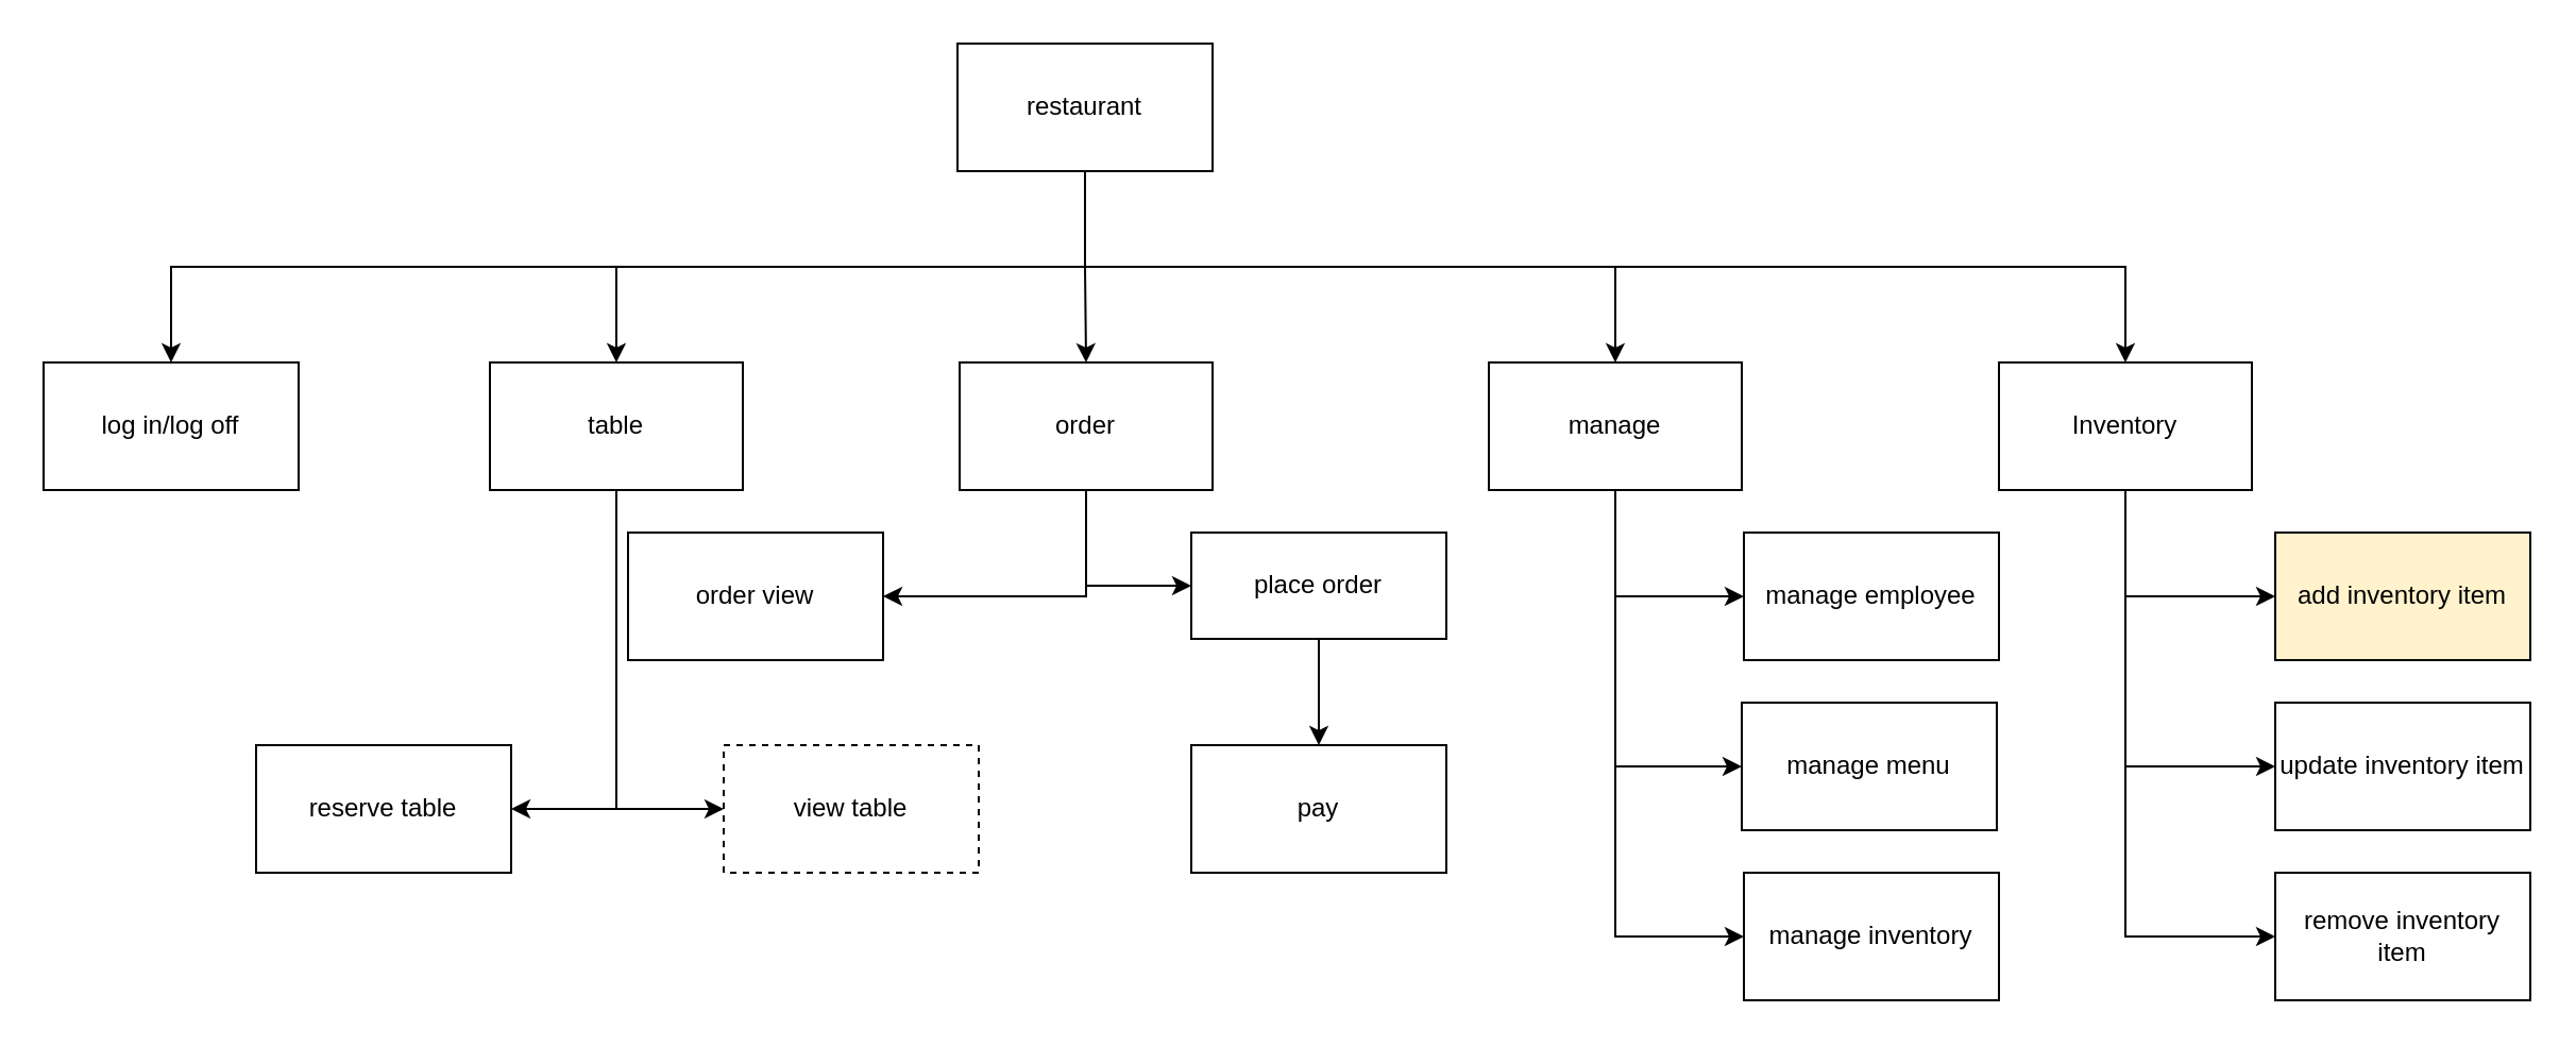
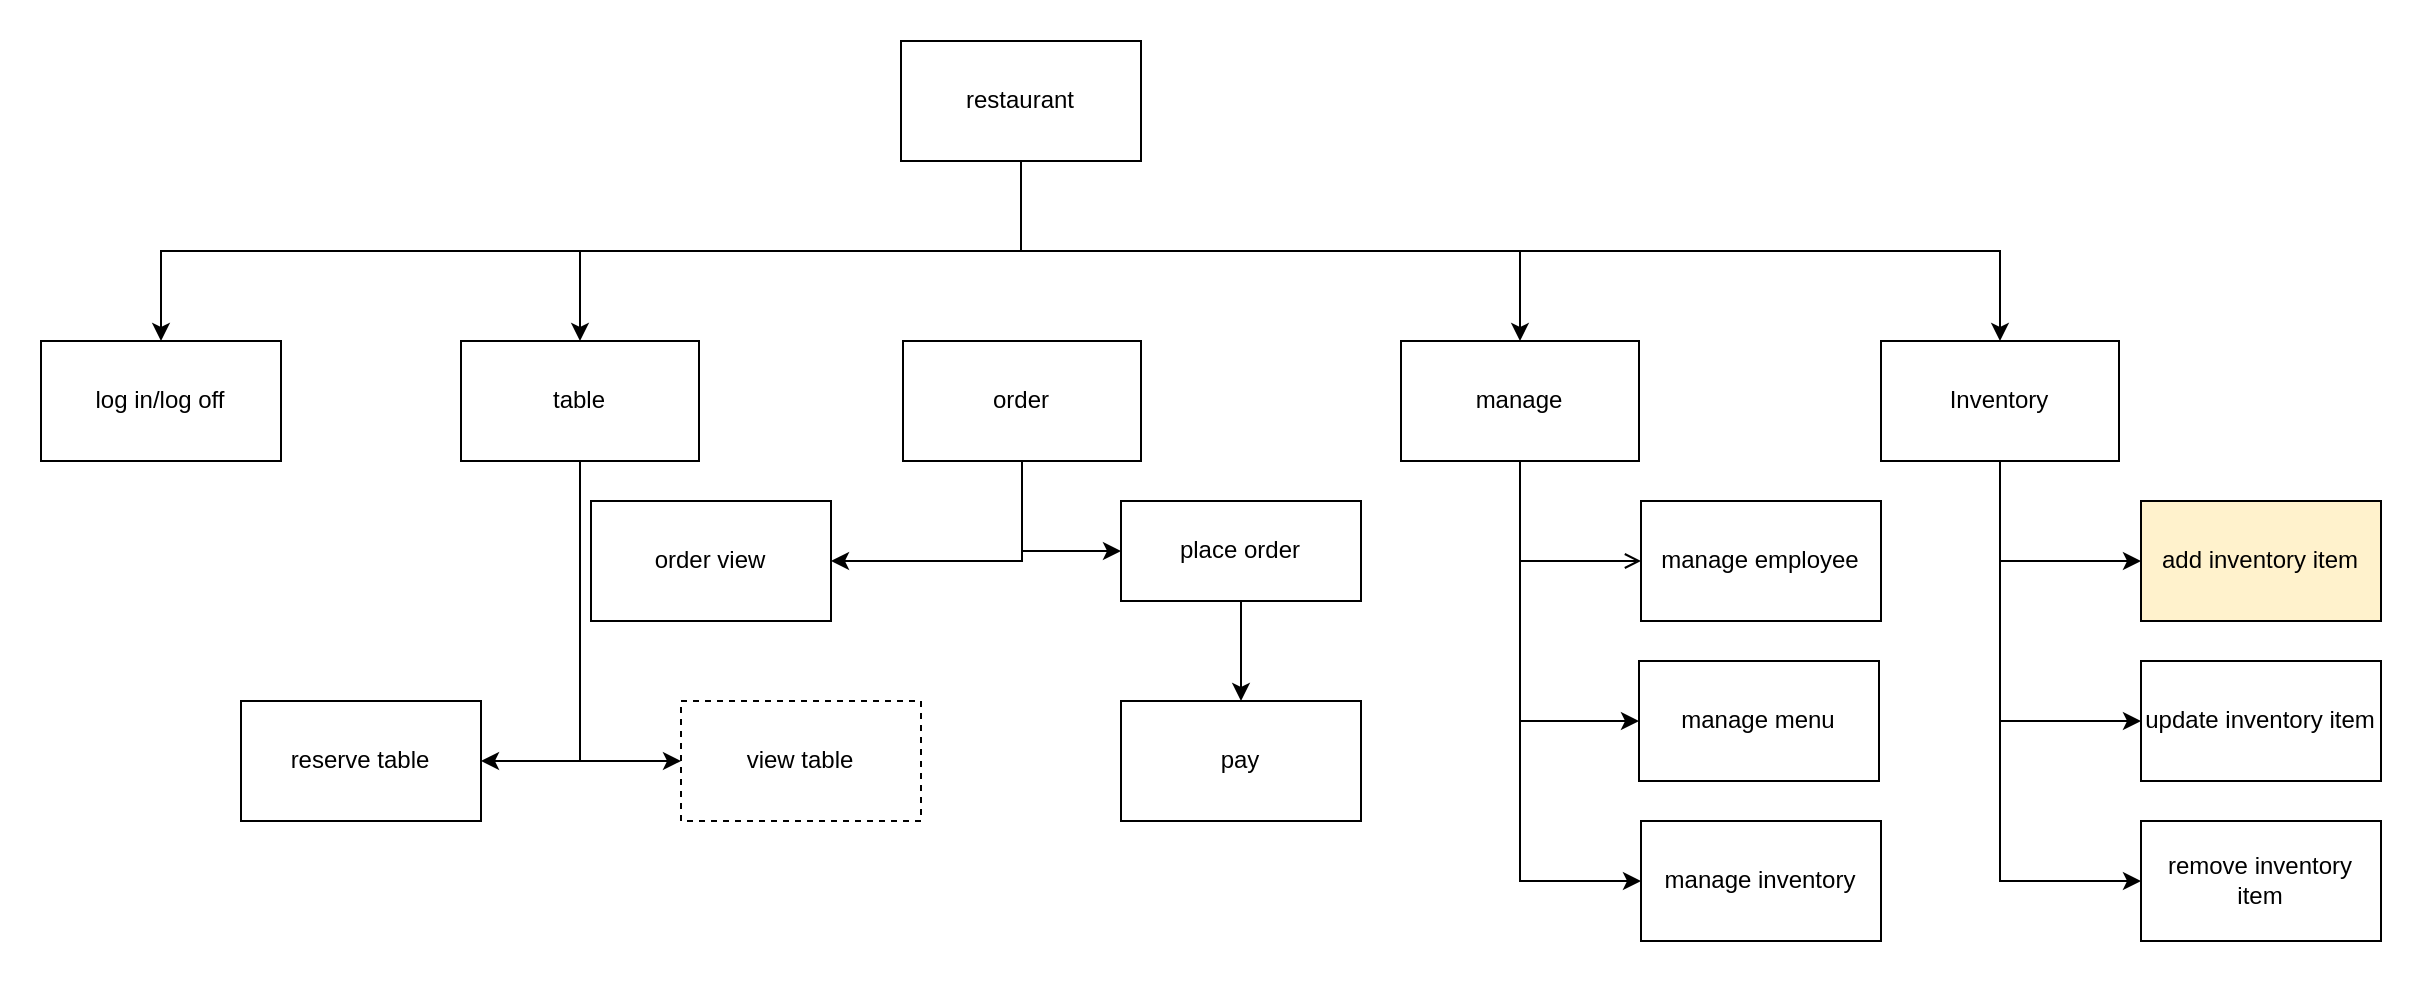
- <mxCell id="2" style="edgeStyle=orthogonalEdgeStyle;rounded=0;orthogonalLoop=1;jettySize=auto;html=1;exitX=0.5;exitY=1;exitDx=0;exitDy=0;" parent="1" source="7" target="15" edge="1"><mxGeometry relative="1" as="geometry" /></mxCell>
- <mxCell id="16" style="edgeStyle=orthogonalEdgeStyle;rounded=0;orthogonalLoop=1;jettySize=auto;html=1;exitX=0.5;exitY=1;exitDx=0;exitDy=0;entryX=0;entryY=0.5;entryDx=0;entryDy=0;" parent="1" source="19" target="28" edge="1"><mxGeometry relative="1" as="geometry" /></mxCell>
+ <mxCell id="16" style="edgeStyle=orthogonalEdgeStyle;rounded=0;orthogonalLoop=1;jettySize=auto;html=1;exitX=0.5;exitY=1;exitDx=0;exitDy=0;entryX=0;entryY=0.5;entryDx=0;entryDy=0;endArrow=open;" parent="1" source="19" target="28" edge="1"><mxGeometry relative="1" as="geometry" /></mxCell>
